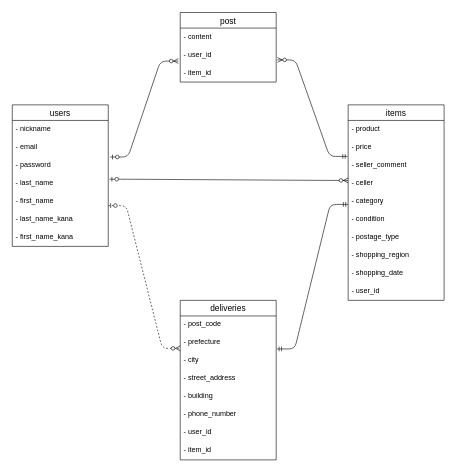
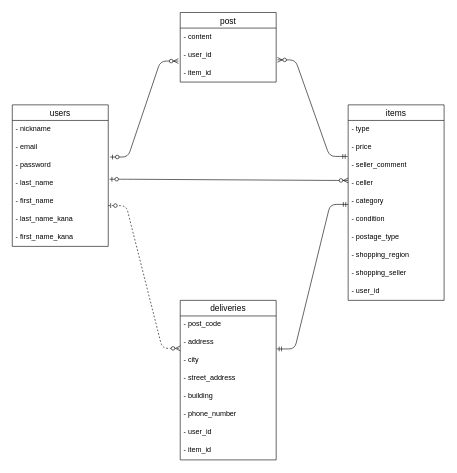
- <mxCell id="11" value="- product" style="text;strokeColor=none;fillColor=none;spacingLeft=4;spacingRight=4;overflow=hidden;rotatable=0;points=[[0,0.5],[1,0.5]];portConstraint=eastwest;fontSize=12;" parent="10" vertex="1"><mxGeometry y="26" width="160" height="30" as="geometry" /></mxCell>
+ <mxCell id="11" value="- type" style="text;strokeColor=none;fillColor=none;spacingLeft=4;spacingRight=4;overflow=hidden;rotatable=0;points=[[0,0.5],[1,0.5]];portConstraint=eastwest;fontSize=12;" parent="10" vertex="1"><mxGeometry y="26" width="160" height="30" as="geometry" /></mxCell>
- <mxCell id="19" value="- shopping_date" style="text;strokeColor=none;fillColor=none;spacingLeft=4;spacingRight=4;overflow=hidden;rotatable=0;points=[[0,0.5],[1,0.5]];portConstraint=eastwest;fontSize=12;" parent="10" vertex="1"><mxGeometry y="266" width="160" height="30" as="geometry" /></mxCell>
+ <mxCell id="19" value="- shopping_seller" style="text;strokeColor=none;fillColor=none;spacingLeft=4;spacingRight=4;overflow=hidden;rotatable=0;points=[[0,0.5],[1,0.5]];portConstraint=eastwest;fontSize=12;" parent="10" vertex="1"><mxGeometry y="266" width="160" height="30" as="geometry" /></mxCell>
- <mxCell id="23" value="- prefecture" style="text;strokeColor=none;fillColor=none;spacingLeft=4;spacingRight=4;overflow=hidden;rotatable=0;points=[[0,0.5],[1,0.5]];portConstraint=eastwest;fontSize=12;" parent="21" vertex="1"><mxGeometry y="56" width="160" height="30" as="geometry" /></mxCell>
+ <mxCell id="23" value="- address" style="text;strokeColor=none;fillColor=none;spacingLeft=4;spacingRight=4;overflow=hidden;rotatable=0;points=[[0,0.5],[1,0.5]];portConstraint=eastwest;fontSize=12;" parent="21" vertex="1"><mxGeometry y="56" width="160" height="30" as="geometry" /></mxCell>
